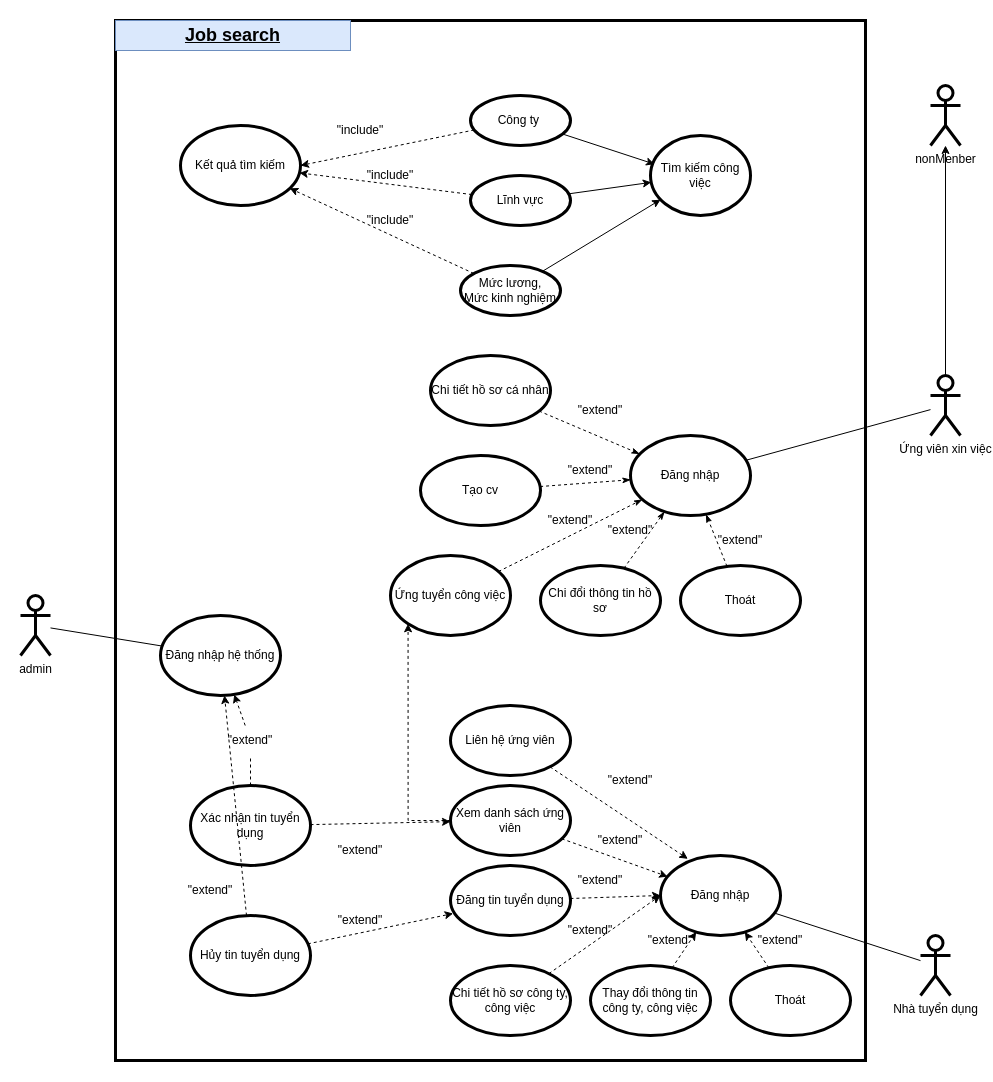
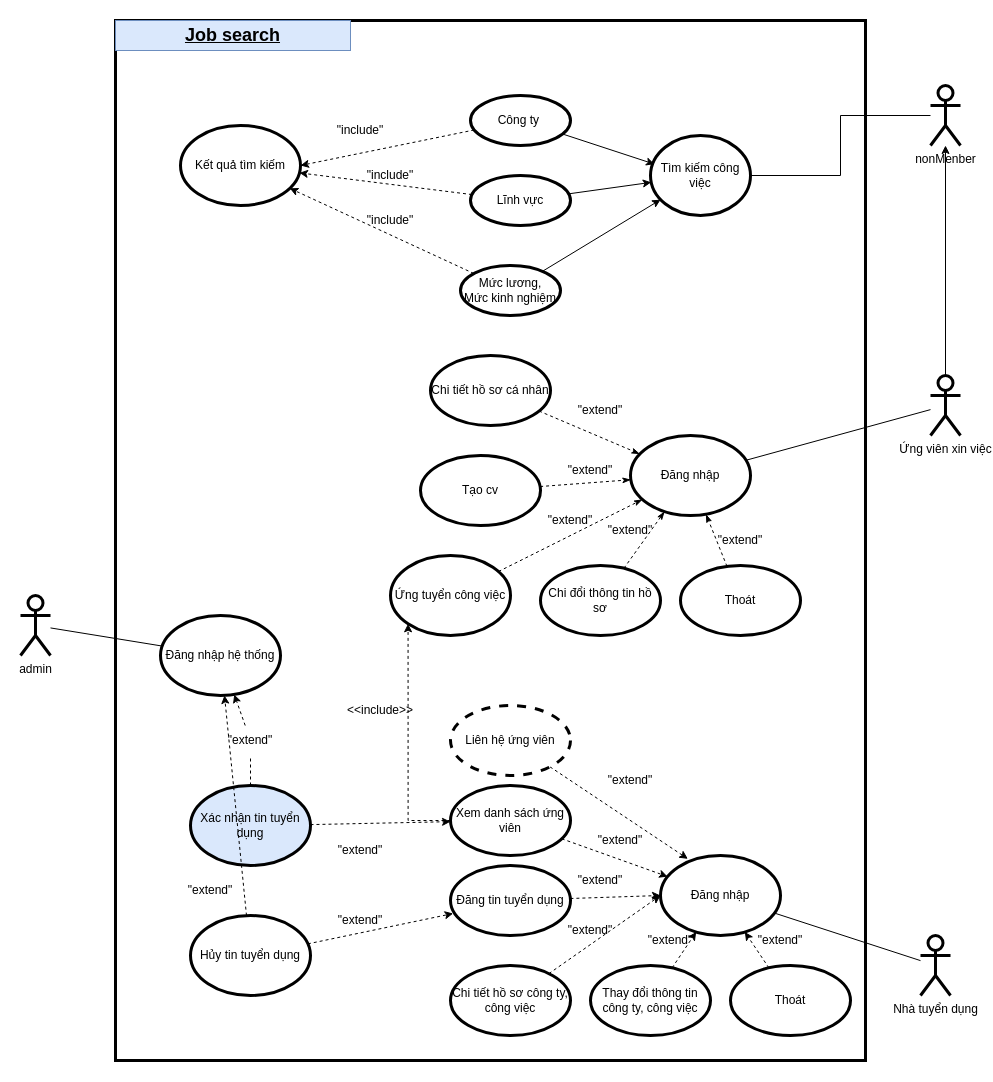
+ <mxCell id="5" style="edgeStyle=orthogonalEdgeStyle;rounded=0;orthogonalLoop=1;jettySize=auto;html=1;entryX=1;entryY=0.5;entryDx=0;entryDy=0;endArrow=none;endFill=0;" edge="1" parent="1" source="6" target="10"><mxGeometry relative="1" as="geometry" /></mxCell>
+ <mxCell id="74" value="&amp;lt;&amp;lt;include&amp;gt;&amp;gt;" style="text;html=1;strokeColor=none;fillColor=none;align=center;verticalAlign=middle;whiteSpace=wrap;rounded=0;" vertex="1" parent="1"><mxGeometry x="350" y="695" width="60" height="30" as="geometry" /></mxCell>
- <mxCell id="55" value="Liên hệ ứng viên" style="ellipse;whiteSpace=wrap;html=1;strokeWidth=3;" vertex="1" parent="1"><mxGeometry x="450" y="705" width="120" height="70" as="geometry" /></mxCell>
+ <mxCell id="55" value="Liên hệ ứng viên" style="ellipse;whiteSpace=wrap;html=1;strokeWidth=3;dashed=1;" vertex="1" parent="1"><mxGeometry x="450" y="705" width="120" height="70" as="geometry" /></mxCell>
- <mxCell id="64" value="Xác nhận tin tuyển dụng" style="ellipse;whiteSpace=wrap;html=1;strokeWidth=3;" vertex="1" parent="1"><mxGeometry x="190" y="785" width="120" height="80" as="geometry" /></mxCell>
+ <mxCell id="64" value="Xác nhận tin tuyển dụng" style="ellipse;whiteSpace=wrap;html=1;strokeWidth=3;fillColor=#dae8fc;" vertex="1" parent="1"><mxGeometry x="190" y="785" width="120" height="80" as="geometry" /></mxCell>
